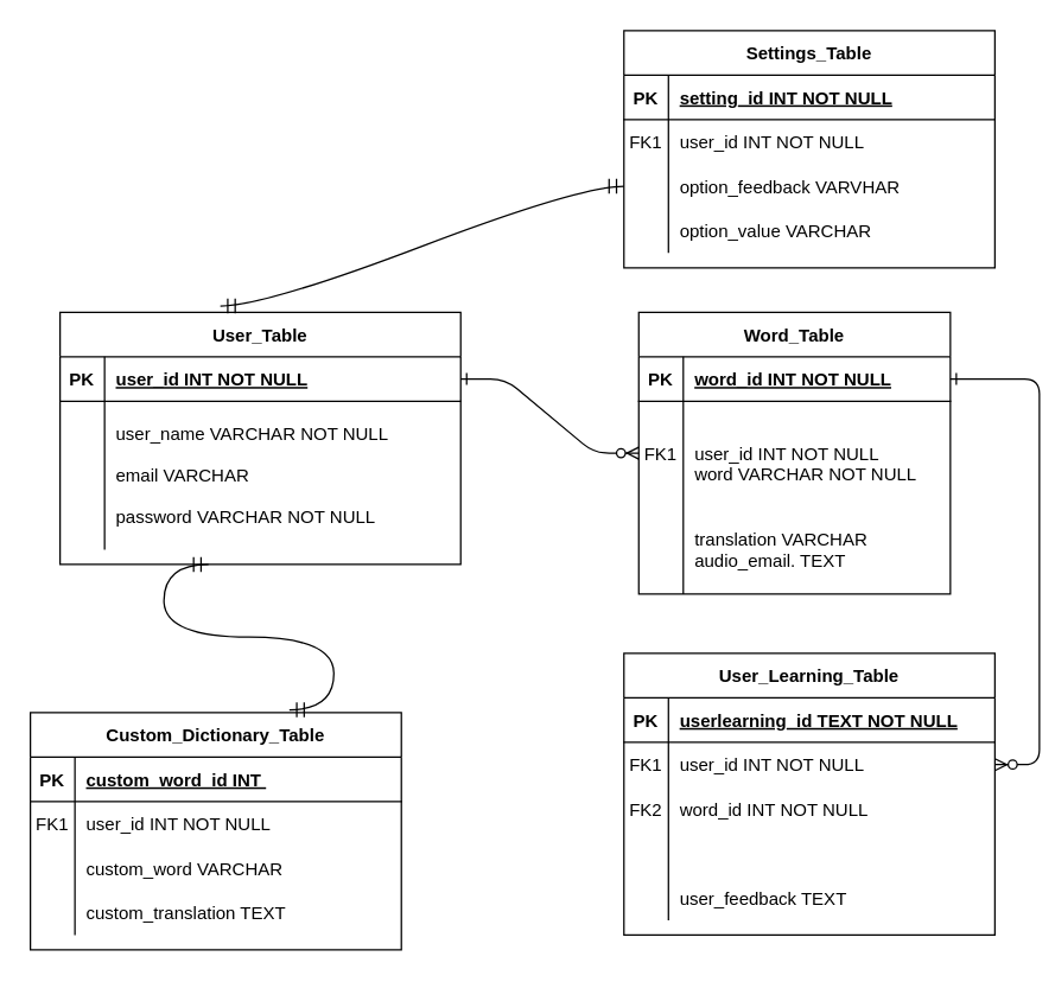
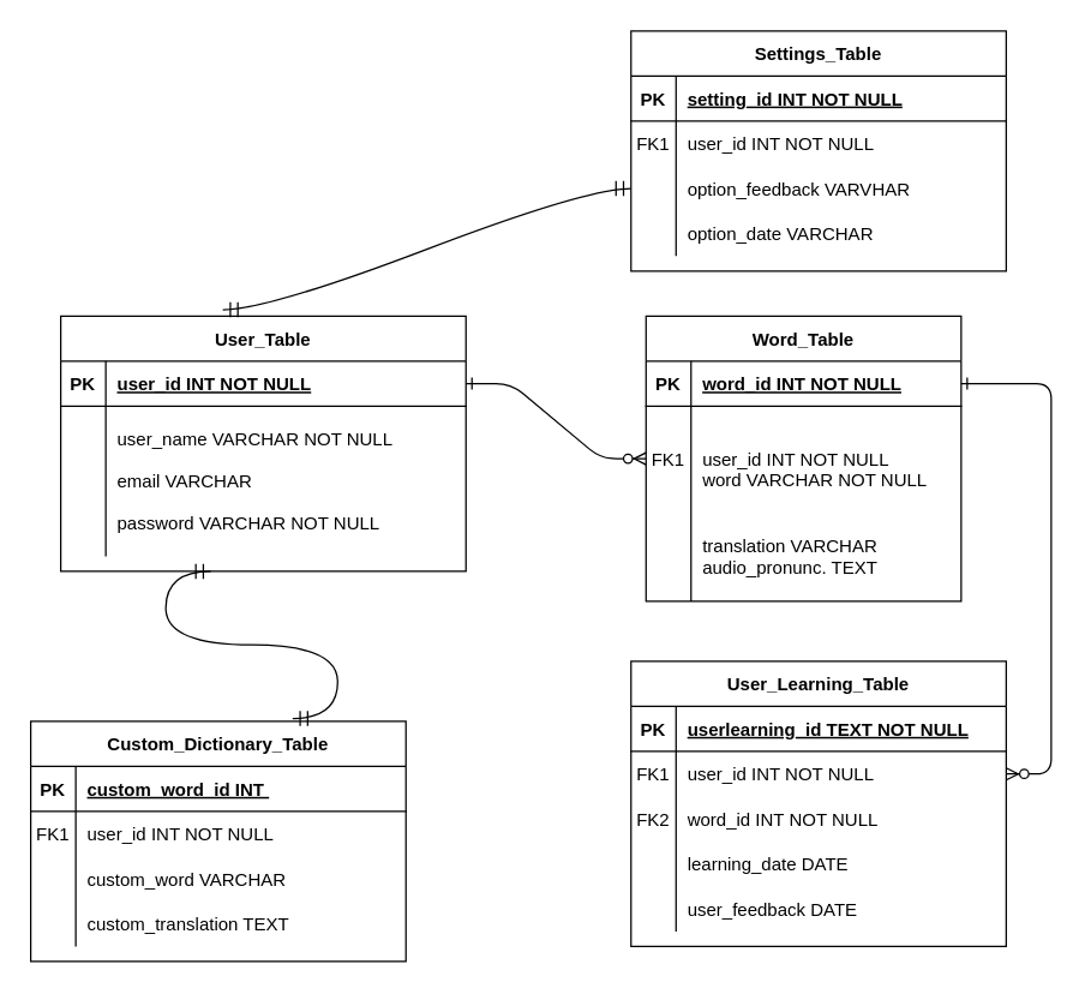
- <mxCell id="49" value="option_value VARCHAR" style="shape=partialRectangle;overflow=hidden;connectable=0;fillColor=none;top=0;left=0;bottom=0;right=0;align=left;spacingLeft=6;" vertex="1" parent="47"><mxGeometry x="30" width="220" height="30" as="geometry"><mxRectangle width="220" height="30" as="alternateBounds" /></mxGeometry></mxCell>
+ <mxCell id="49" value="option_date VARCHAR" style="shape=partialRectangle;overflow=hidden;connectable=0;fillColor=none;top=0;left=0;bottom=0;right=0;align=left;spacingLeft=6;" vertex="1" parent="47"><mxGeometry x="30" width="220" height="30" as="geometry"><mxRectangle width="220" height="30" as="alternateBounds" /></mxGeometry></mxCell>
- <mxCell id="13" value="translation VARCHAR&#10;audio_email. TEXT" style="shape=partialRectangle;overflow=hidden;connectable=0;fillColor=none;top=0;left=0;bottom=0;right=0;align=left;spacingLeft=6;" vertex="1" parent="11"><mxGeometry x="30" width="180" height="60" as="geometry"><mxRectangle width="180" height="60" as="alternateBounds" /></mxGeometry></mxCell>
+ <mxCell id="13" value="translation VARCHAR&#10;audio_pronunc. TEXT" style="shape=partialRectangle;overflow=hidden;connectable=0;fillColor=none;top=0;left=0;bottom=0;right=0;align=left;spacingLeft=6;" vertex="1" parent="11"><mxGeometry x="30" width="180" height="60" as="geometry"><mxRectangle width="180" height="60" as="alternateBounds" /></mxGeometry></mxCell>
+ <mxCell id="26" value="learning_date DATE " style="shape=partialRectangle;overflow=hidden;connectable=0;fillColor=none;top=0;left=0;bottom=0;right=0;align=left;spacingLeft=6;" vertex="1" parent="24"><mxGeometry x="30" width="220" height="30" as="geometry"><mxRectangle width="220" height="30" as="alternateBounds" /></mxGeometry></mxCell>
- <mxCell id="29" value="user_feedback TEXT " style="shape=partialRectangle;overflow=hidden;connectable=0;fillColor=none;top=0;left=0;bottom=0;right=0;align=left;spacingLeft=6;" vertex="1" parent="27"><mxGeometry x="30" width="220" height="30" as="geometry"><mxRectangle width="220" height="30" as="alternateBounds" /></mxGeometry></mxCell>
+ <mxCell id="29" value="user_feedback DATE " style="shape=partialRectangle;overflow=hidden;connectable=0;fillColor=none;top=0;left=0;bottom=0;right=0;align=left;spacingLeft=6;" vertex="1" parent="27"><mxGeometry x="30" width="220" height="30" as="geometry"><mxRectangle width="220" height="30" as="alternateBounds" /></mxGeometry></mxCell>
